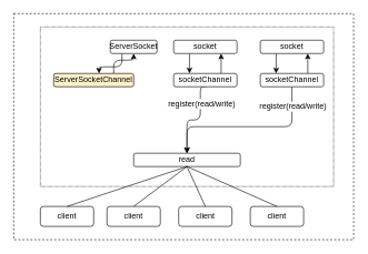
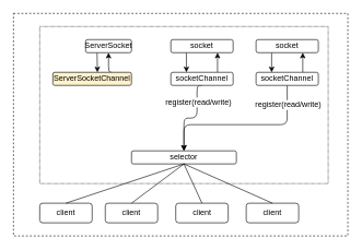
- <mxCell id="9" value="ServerSocket" style="rounded=1;whiteSpace=wrap;html=1;" vertex="1" parent="1"><mxGeometry x="165" y="60" width="70" height="20" as="geometry" /></mxCell>
+ <mxCell id="9" value="ServerSocket" style="rounded=1;whiteSpace=wrap;html=1;" vertex="1" parent="1"><mxGeometry x="130" y="60" width="70" height="20" as="geometry" /></mxCell>
- <mxCell id="5" value="read" style="rounded=1;whiteSpace=wrap;html=1;direction=west;" vertex="1" parent="1"><mxGeometry x="200" y="230" width="160" height="20" as="geometry" /></mxCell>
+ <mxCell id="5" value="selector" style="rounded=1;whiteSpace=wrap;html=1;direction=west;" vertex="1" parent="1"><mxGeometry x="200" y="230" width="160" height="20" as="geometry" /></mxCell>
